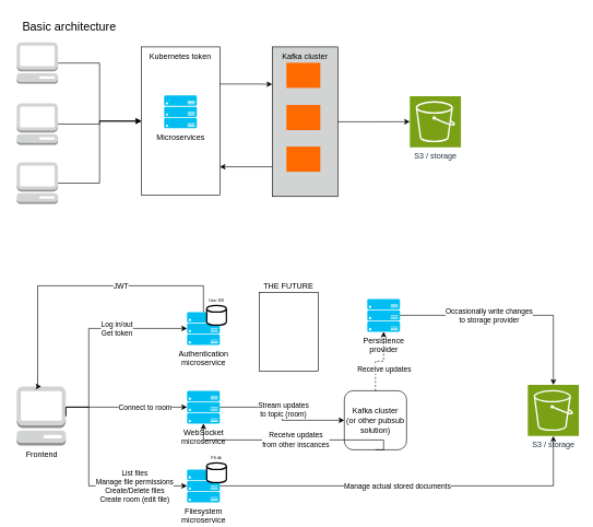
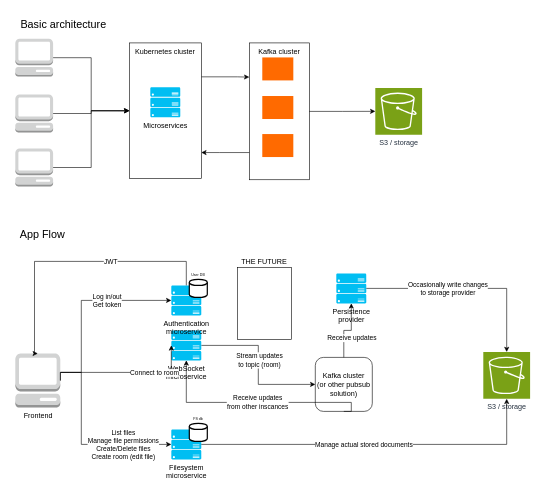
- <mxCell id="9" value="Kubernetes token" style="rounded=0;whiteSpace=wrap;html=1;verticalAlign=top;" vertex="1" parent="1"><mxGeometry x="215" y="70.87" width="120" height="226.13" as="geometry" /></mxCell>
+ <mxCell id="9" value="Kubernetes cluster" style="rounded=0;whiteSpace=wrap;html=1;verticalAlign=top;" vertex="1" parent="1"><mxGeometry x="215" y="70.87" width="120" height="226.13" as="geometry" /></mxCell>
- <mxCell id="11" value="Kafka cluster" style="rounded=0;whiteSpace=wrap;html=1;verticalAlign=top;movable=1;resizable=1;rotatable=1;deletable=1;editable=1;locked=0;connectable=1;fillColor=#d2d3d3;" vertex="1" parent="10"><mxGeometry width="100" height="228.06" as="geometry" /></mxCell>
+ <mxCell id="11" value="Kafka cluster" style="rounded=0;whiteSpace=wrap;html=1;verticalAlign=top;movable=1;resizable=1;rotatable=1;deletable=1;editable=1;locked=0;connectable=1;" vertex="1" parent="10"><mxGeometry width="100" height="228.06" as="geometry" /></mxCell>
+ <mxCell id="17" value="App Flow" style="text;html=1;align=center;verticalAlign=middle;resizable=0;points=[];autosize=1;strokeColor=none;fillColor=none;fontSize=18;" vertex="1" parent="1"><mxGeometry x="20" y="370" width="100" height="40" as="geometry" /></mxCell>
- <mxCell id="33" style="edgeStyle=orthogonalEdgeStyle;rounded=0;orthogonalLoop=1;jettySize=auto;html=1;entryX=0.5;entryY=1;entryDx=0;entryDy=0;entryPerimeter=0;dashed=1;" edge="1" parent="1" source="28" target="32"><mxGeometry relative="1" as="geometry"><Array as="points" /></mxGeometry></mxCell>
+ <mxCell id="33" style="edgeStyle=orthogonalEdgeStyle;rounded=0;orthogonalLoop=1;jettySize=auto;html=1;entryX=0.5;entryY=1;entryDx=0;entryDy=0;entryPerimeter=0;" edge="1" parent="1" source="28" target="32"><mxGeometry relative="1" as="geometry"><Array as="points" /></mxGeometry></mxCell>
- <mxCell id="21" value="WebSocket&lt;div&gt;microservice&lt;/div&gt;" style="verticalLabelPosition=bottom;html=1;verticalAlign=top;align=center;strokeColor=none;fillColor=#00BEF2;shape=mxgraph.azure.server_rack;" vertex="1" parent="1"><mxGeometry x="285" y="595" width="50" height="50" as="geometry" /></mxCell>
+ <mxCell id="21" value="WebSocket&lt;div&gt;microservice&lt;/div&gt;" style="verticalLabelPosition=bottom;html=1;verticalAlign=top;align=center;strokeColor=none;fillColor=#00BEF2;shape=mxgraph.azure.server_rack;" vertex="1" parent="1"><mxGeometry x="285" y="550" width="50" height="50" as="geometry" /></mxCell>
